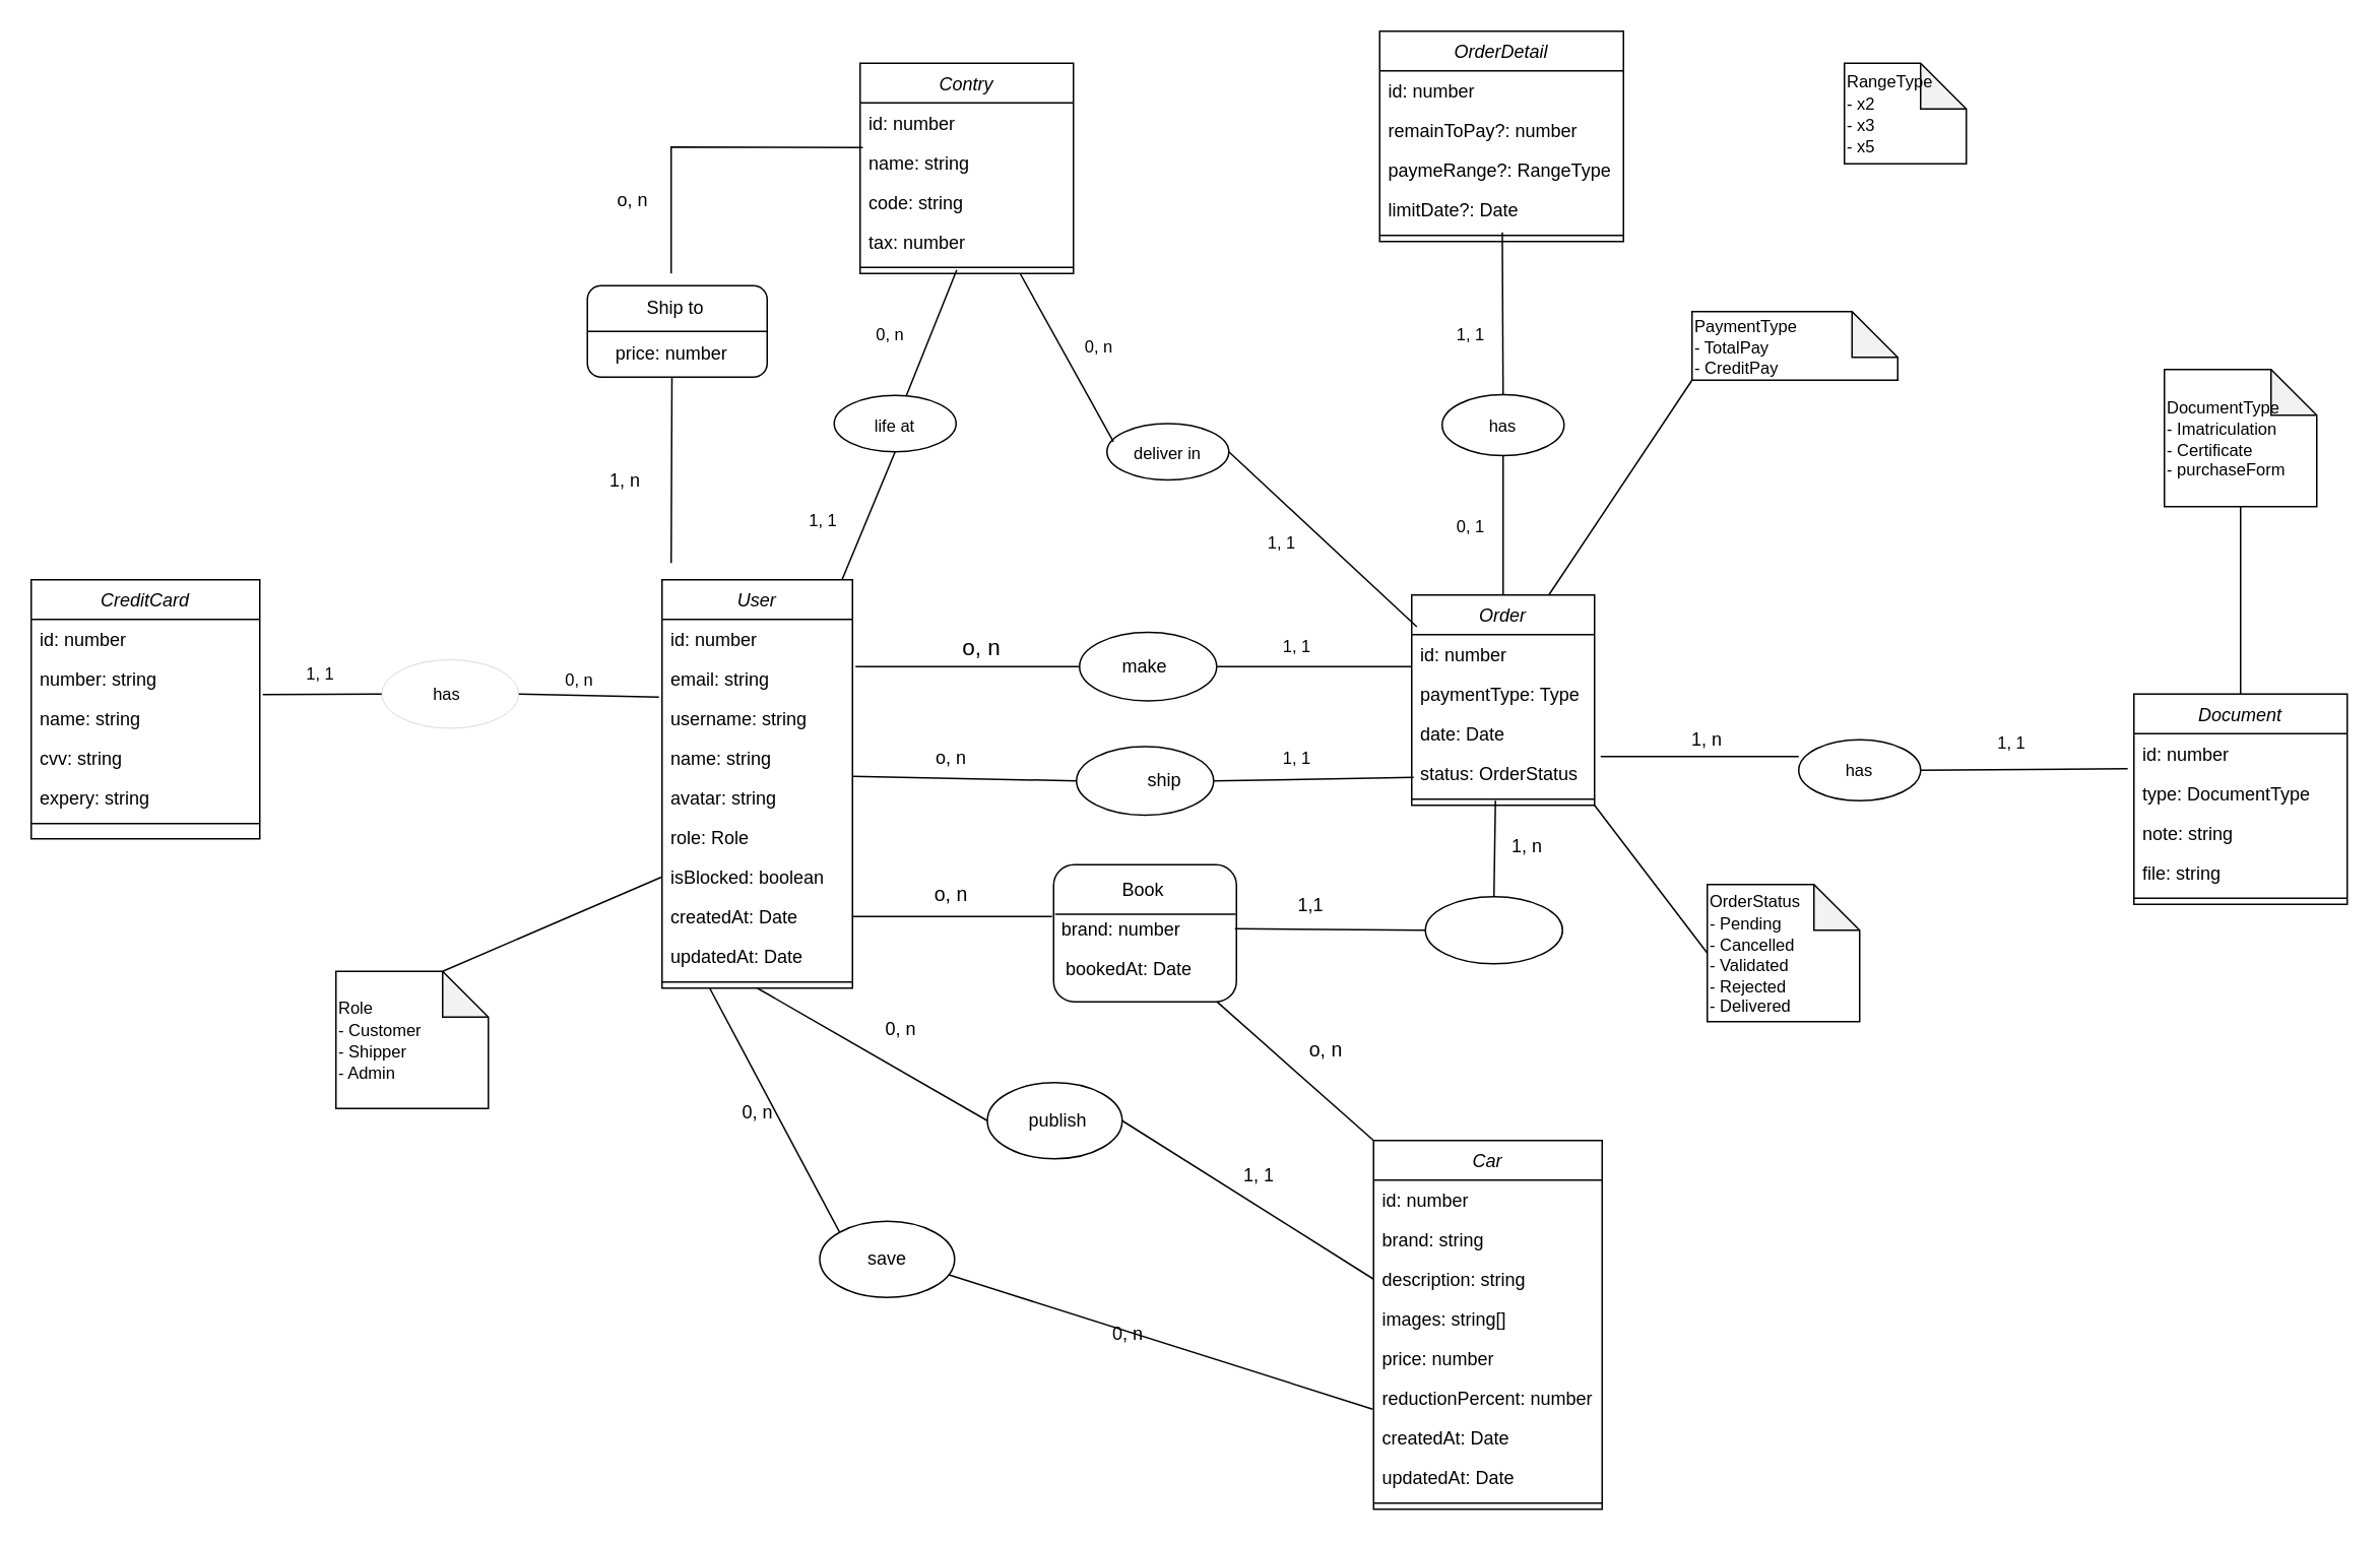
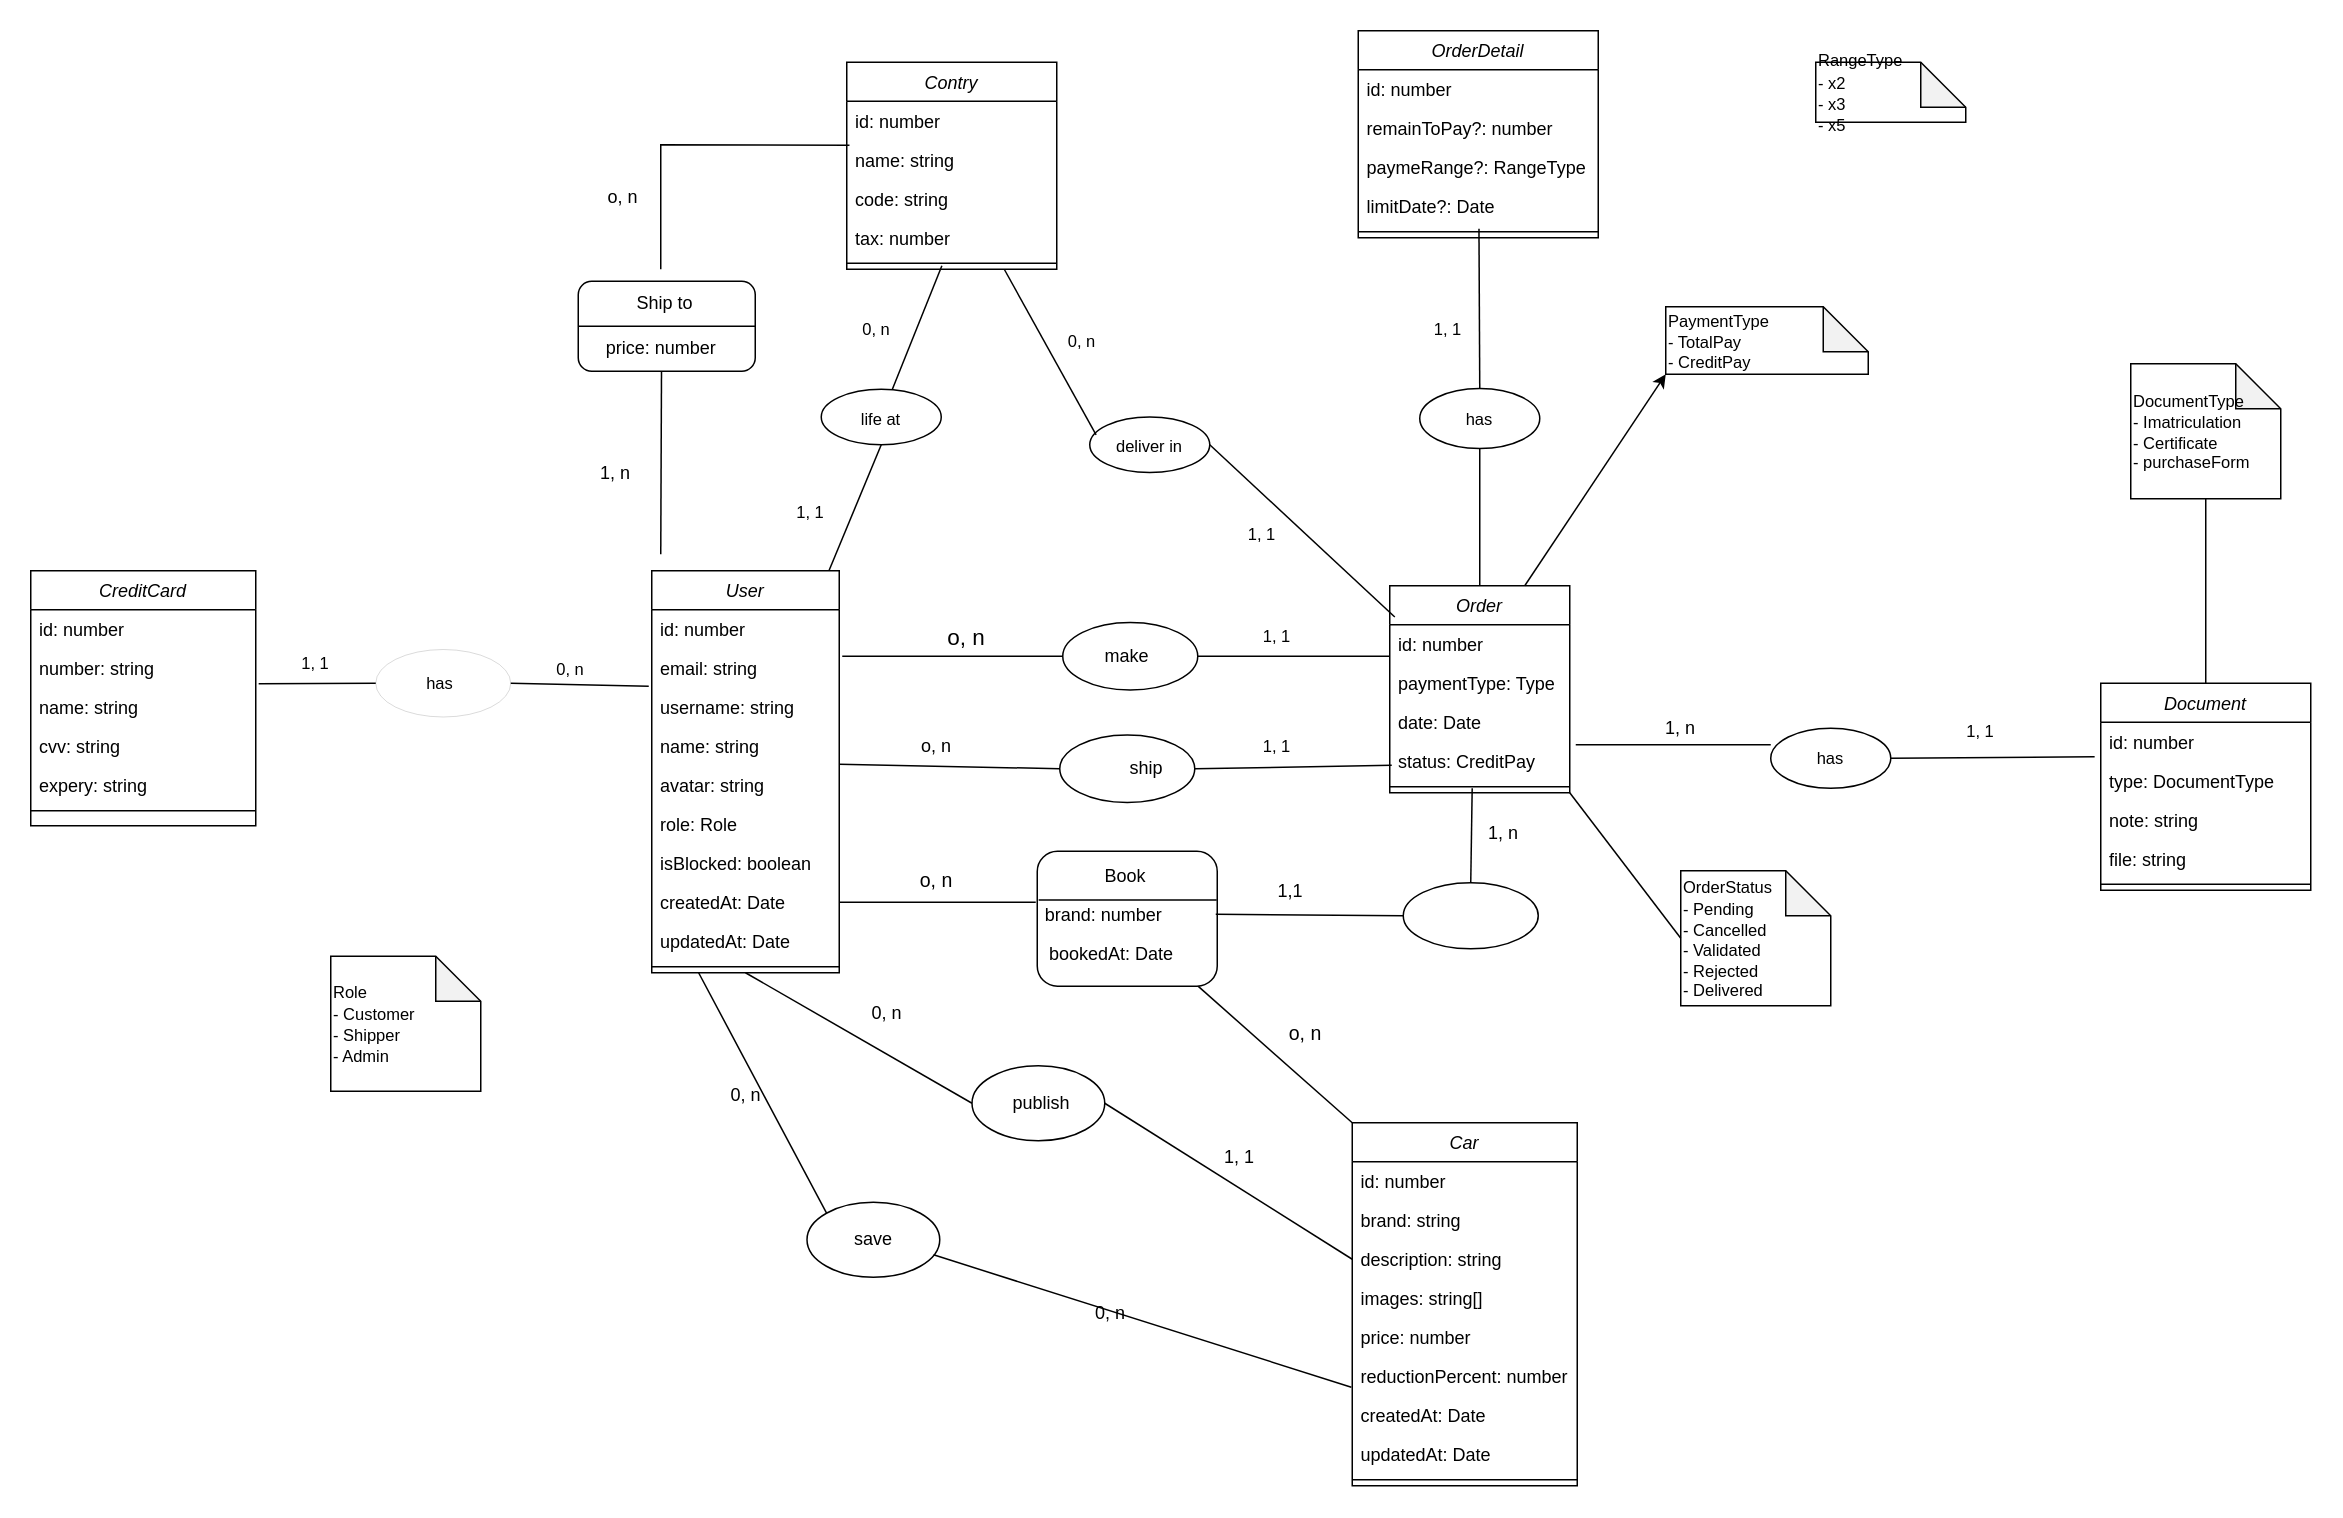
- <mxCell id="89" value="&lt;font style=&quot;font-size: 11px;&quot;&gt;RangeType&lt;br&gt;- x2&lt;br&gt;- x3&lt;br&gt;&lt;/font&gt;&lt;div style=&quot;font-size: 11px;&quot;&gt;&lt;span style=&quot;background-color: initial;&quot;&gt;&lt;font style=&quot;font-size: 11px;&quot;&gt;- x5&lt;/font&gt;&lt;/span&gt;&lt;/div&gt;" style="shape=note;whiteSpace=wrap;html=1;backgroundOutline=1;darkOpacity=0.05;align=left;" parent="1" vertex="1"><mxGeometry x="1210" y="41" width="80" height="66" as="geometry" /></mxCell>
+ <mxCell id="89" value="&lt;font style=&quot;font-size: 11px;&quot;&gt;RangeType&lt;br&gt;- x2&lt;br&gt;- x3&lt;br&gt;&lt;/font&gt;&lt;div style=&quot;font-size: 11px;&quot;&gt;&lt;span style=&quot;background-color: initial;&quot;&gt;&lt;font style=&quot;font-size: 11px;&quot;&gt;- x5&lt;/font&gt;&lt;/span&gt;&lt;/div&gt;" style="shape=note;whiteSpace=wrap;html=1;backgroundOutline=1;darkOpacity=0.05;align=left;" parent="1" vertex="1"><mxGeometry x="1210" y="41" width="100" height="40" as="geometry" /></mxCell>
- <mxCell id="123" value="" style="endArrow=none;html=1;rounded=0;exitX=0.75;exitY=0;exitDx=0;exitDy=0;entryX=0;entryY=1;entryDx=0;entryDy=0;entryPerimeter=0;" parent="1" source="20" target="66" edge="1"><mxGeometry width="50" height="50" relative="1" as="geometry"><mxPoint x="1090" y="260" as="sourcePoint" /><mxPoint x="1140" y="210" as="targetPoint" /></mxGeometry></mxCell>
+ <mxCell id="123" value="" style="endArrow=classic;html=1;rounded=0;exitX=0.75;exitY=0;exitDx=0;exitDy=0;entryX=0;entryY=1;entryDx=0;entryDy=0;entryPerimeter=0;" parent="1" source="20" target="66" edge="1"><mxGeometry width="50" height="50" relative="1" as="geometry"><mxPoint x="1090" y="260" as="sourcePoint" /><mxPoint x="1140" y="210" as="targetPoint" /></mxGeometry></mxCell>
- <mxCell id="62" value="0, 1" style="text;html=1;strokeColor=none;fillColor=none;align=center;verticalAlign=middle;whiteSpace=wrap;rounded=0;fontSize=11;" parent="1" vertex="1"><mxGeometry x="935" y="330" width="60" height="30" as="geometry" /></mxCell>
- <mxCell id="24" value="status: OrderStatus" style="text;align=left;verticalAlign=top;spacingLeft=4;spacingRight=4;overflow=hidden;rotatable=0;points=[[0,0.5],[1,0.5]];portConstraint=eastwest;rounded=0;shadow=0;html=0;" parent="20" vertex="1"><mxGeometry y="104" width="120" height="26" as="geometry" /></mxCell>
+ <mxCell id="24" value="status: CreditPay" style="text;align=left;verticalAlign=top;spacingLeft=4;spacingRight=4;overflow=hidden;rotatable=0;points=[[0,0.5],[1,0.5]];portConstraint=eastwest;rounded=0;shadow=0;html=0;" parent="20" vertex="1"><mxGeometry y="104" width="120" height="26" as="geometry" /></mxCell>
- <mxCell id="109" value="" style="endArrow=none;html=1;rounded=0;exitX=0;exitY=0;exitDx=70;exitDy=0;exitPerimeter=0;entryX=0;entryY=0.5;entryDx=0;entryDy=0;" parent="1" source="108" target="9" edge="1"><mxGeometry width="50" height="50" relative="1" as="geometry"><mxPoint x="580" y="520" as="sourcePoint" /><mxPoint x="630" y="470" as="targetPoint" /></mxGeometry></mxCell>
